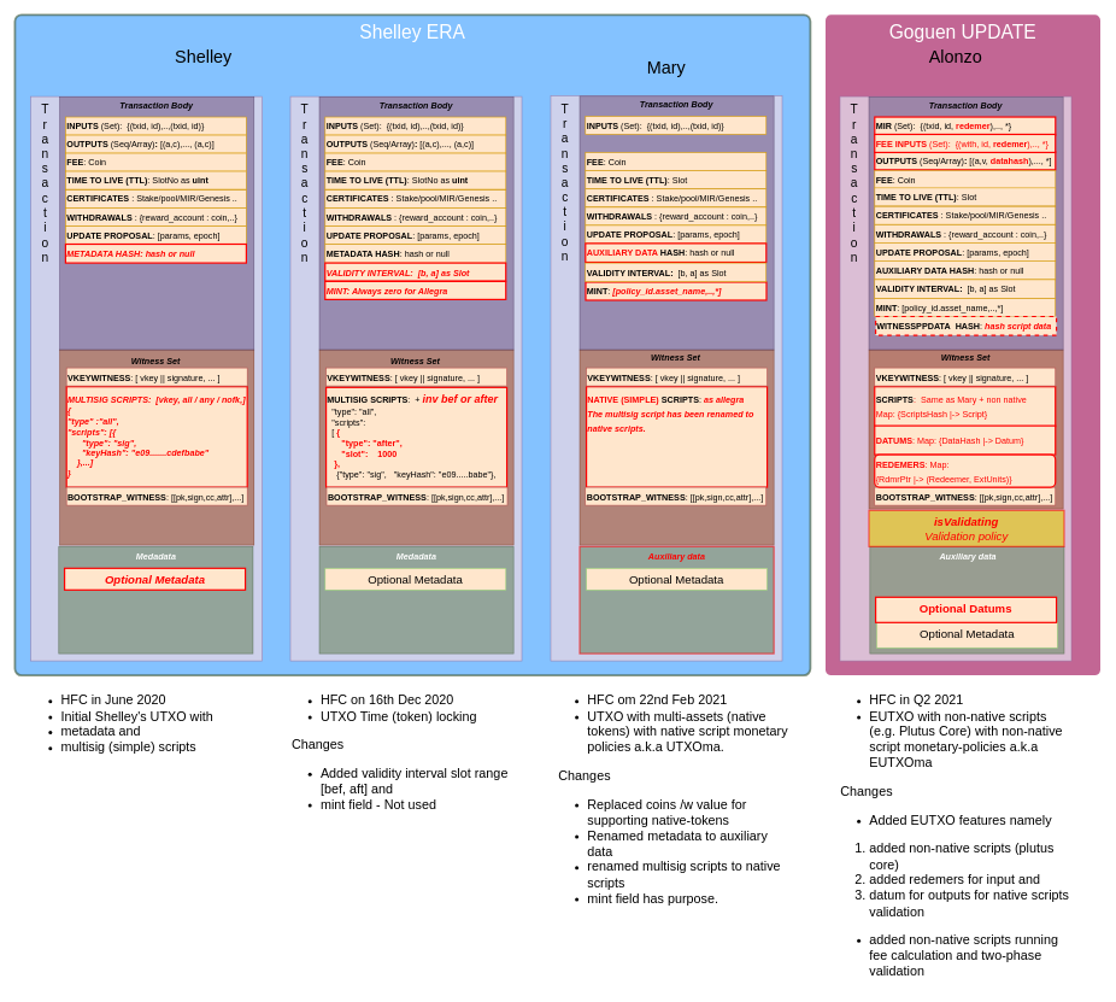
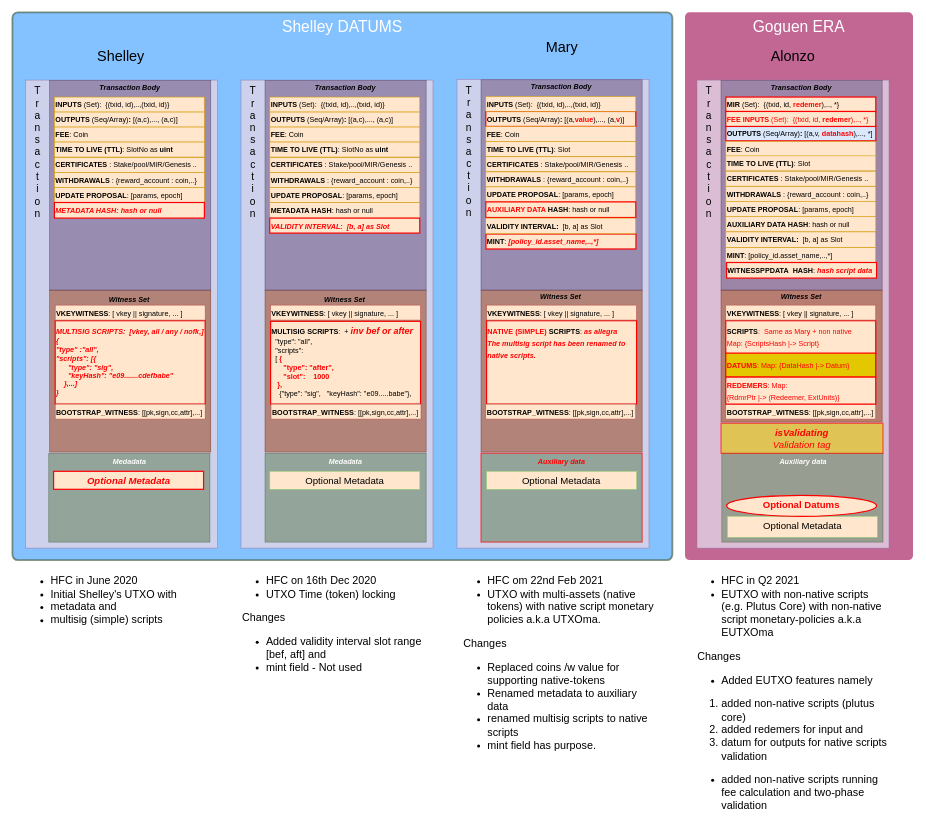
- <mxCell id="3" value="&lt;font style=&quot;font-size: 26px&quot;&gt;Shelley ERA&lt;/font&gt;" style="rounded=1;whiteSpace=wrap;html=1;shadow=0;labelBackgroundColor=none;strokeColor=#3A5431;strokeWidth=3;fontFamily=Helvetica;fontSize=14;align=center;spacing=5;fontStyle=0;arcSize=1;perimeterSpacing=2;verticalAlign=top;opacity=60;fontColor=#ffffff;fillColor=#3399FF;" parent="1" vertex="1"><mxGeometry x="20" y="20" width="1100" height="913" as="geometry" /></mxCell>
+ <mxCell id="3" value="&lt;font style=&quot;font-size: 26px&quot;&gt;Shelley DATUMS&lt;/font&gt;" style="rounded=1;whiteSpace=wrap;html=1;shadow=0;labelBackgroundColor=none;strokeColor=#3A5431;strokeWidth=3;fontFamily=Helvetica;fontSize=14;align=center;spacing=5;fontStyle=0;arcSize=1;perimeterSpacing=2;verticalAlign=top;opacity=60;fontColor=#ffffff;fillColor=#3399FF;" parent="1" vertex="1"><mxGeometry x="20" y="20" width="1100" height="913" as="geometry" /></mxCell>
- <mxCell id="2" value="&lt;font style=&quot;font-size: 26px&quot;&gt;Goguen UPDATE&lt;/font&gt;" style="rounded=1;whiteSpace=wrap;html=1;shadow=0;labelBackgroundColor=none;strokeColor=none;strokeWidth=3;fontFamily=Helvetica;fontSize=14;align=center;spacing=5;fontStyle=0;arcSize=2;perimeterSpacing=2;verticalAlign=top;opacity=60;fillColor=#99004D;fontColor=#FFFFFF;" parent="1" vertex="1"><mxGeometry x="1141" y="20" width="380" height="913" as="geometry" /></mxCell>
+ <mxCell id="2" value="&lt;font style=&quot;font-size: 26px&quot;&gt;Goguen ERA&lt;/font&gt;" style="rounded=1;whiteSpace=wrap;html=1;shadow=0;labelBackgroundColor=none;strokeColor=none;strokeWidth=3;fontFamily=Helvetica;fontSize=14;align=center;spacing=5;fontStyle=0;arcSize=2;perimeterSpacing=2;verticalAlign=top;opacity=60;fillColor=#99004D;fontColor=#FFFFFF;" parent="1" vertex="1"><mxGeometry x="1141" y="20" width="380" height="913" as="geometry" /></mxCell>
- <mxCell id="23" value="Shelley" style="text;html=1;strokeColor=none;fillColor=none;align=center;verticalAlign=middle;whiteSpace=wrap;rounded=0;fontSize=24;" parent="1" vertex="1"><mxGeometry x="121" y="48" width="320" height="60" as="geometry" /></mxCell>
+ <mxCell id="23" value="Shelley" style="text;html=1;strokeColor=none;fillColor=none;align=center;verticalAlign=middle;whiteSpace=wrap;rounded=0;fontSize=24;" parent="1" vertex="1"><mxGeometry x="41" y="63" width="320" height="60" as="geometry" /></mxCell>
- <mxCell id="89" value="Alonzo" style="text;html=1;strokeColor=none;fillColor=none;align=center;verticalAlign=middle;whiteSpace=wrap;rounded=0;fontSize=24;" parent="1" vertex="1"><mxGeometry x="1161" y="48" width="320" height="60" as="geometry" /></mxCell>
+ <mxCell id="89" value="Alonzo" style="text;html=1;strokeColor=none;fillColor=none;align=center;verticalAlign=middle;whiteSpace=wrap;rounded=0;fontSize=24;" parent="1" vertex="1"><mxGeometry x="1161" y="63" width="320" height="60" as="geometry" /></mxCell>
- <mxCell id="88" value="Mary" style="text;html=1;strokeColor=none;fillColor=none;align=center;verticalAlign=middle;whiteSpace=wrap;rounded=0;fontSize=24;" parent="1" vertex="1"><mxGeometry x="761" y="63" width="320" height="60" as="geometry" /></mxCell>
+ <mxCell id="88" value="Mary" style="text;html=1;strokeColor=none;fillColor=none;align=center;verticalAlign=middle;whiteSpace=wrap;rounded=0;fontSize=24;" parent="1" vertex="1"><mxGeometry x="776" y="48" width="320" height="60" as="geometry" /></mxCell>
+ <mxCell id="45" value="&lt;b style=&quot;font-size: 12px&quot;&gt;OUTPUTS&amp;nbsp;&lt;/b&gt;&lt;span style=&quot;font-size: 12px&quot;&gt;(Seq/Array)&lt;/span&gt;&lt;b style=&quot;font-size: 12px&quot;&gt;:&lt;/b&gt;&lt;span style=&quot;font-size: 12px&quot;&gt;&amp;nbsp;[(a,&lt;b&gt;&lt;font color=&quot;#ff0000&quot;&gt;value&lt;/font&gt;&lt;/b&gt;),..., (a,&lt;b&gt;&lt;font color=&quot;#ff0000&quot;&gt;v&lt;/font&gt;&lt;/b&gt;)]&lt;/span&gt;" style="rounded=0;whiteSpace=wrap;html=1;fontSize=17;align=left;imageHeight=24;fillColor=#FFE6CC;strokeColor=#FF0000;strokeWidth=2;" parent="1" vertex="1"><mxGeometry x="809" y="185.25" width="250" height="25" as="geometry" /></mxCell>
- <mxCell id="96" value="&lt;font style=&quot;font-size: 12px&quot;&gt;&lt;b&gt;FEE INPUTS&lt;/b&gt; (Set):&amp;nbsp; {(with, id, &lt;b&gt;&lt;font&gt;redemer&lt;/font&gt;&lt;/b&gt;),.., *}&lt;/font&gt;" style="rounded=0;whiteSpace=wrap;html=1;fontSize=17;align=left;imageHeight=24;fillColor=#FFE6CC;strokeColor=#FF0000;strokeWidth=2;fontColor=#FF0000;" parent="1" vertex="1"><mxGeometry x="1208.9" y="185.25" width="250" height="25" as="geometry" /></mxCell>
+ <mxCell id="96" value="&lt;font style=&quot;font-size: 12px&quot;&gt;&lt;b&gt;FEE INPUTS&lt;/b&gt; (Set):&amp;nbsp; {(txid, id, &lt;b&gt;&lt;font&gt;redemer&lt;/font&gt;&lt;/b&gt;),.., *}&lt;/font&gt;" style="rounded=0;whiteSpace=wrap;html=1;fontSize=17;align=left;imageHeight=24;fillColor=#FFE6CC;strokeColor=#FF0000;strokeWidth=2;fontColor=#FF0000;" parent="1" vertex="1"><mxGeometry x="1208.9" y="185.25" width="250" height="25" as="geometry" /></mxCell>
- <mxCell id="63" value="&lt;b style=&quot;font-size: 12px&quot;&gt;OUTPUTS&amp;nbsp;&lt;/b&gt;&lt;span style=&quot;font-size: 12px&quot;&gt;(Seq/Array)&lt;/span&gt;&lt;b style=&quot;font-size: 12px&quot;&gt;:&lt;/b&gt;&lt;span style=&quot;font-size: 12px&quot;&gt;&amp;nbsp;[(a,v,&lt;b style=&quot;color: rgb(255 , 255 , 0)&quot;&gt; &lt;/b&gt;&lt;b&gt;&lt;font color=&quot;#ff0000&quot;&gt;datahash&lt;/font&gt;&lt;/b&gt;),..., *]&lt;/span&gt;" style="rounded=0;whiteSpace=wrap;html=1;fontSize=17;align=left;imageHeight=24;fillColor=#FFE6CC;strokeColor=#FF0000;strokeWidth=2;" parent="1" vertex="1"><mxGeometry x="1209" y="209.25" width="250" height="25" as="geometry" /></mxCell>
+ <mxCell id="63" value="&lt;b style=&quot;font-size: 12px&quot;&gt;OUTPUTS&amp;nbsp;&lt;/b&gt;&lt;span style=&quot;font-size: 12px&quot;&gt;(Seq/Array)&lt;/span&gt;&lt;b style=&quot;font-size: 12px&quot;&gt;:&lt;/b&gt;&lt;span style=&quot;font-size: 12px&quot;&gt;&amp;nbsp;[(a,v,&lt;b style=&quot;color: rgb(255 , 255 , 0)&quot;&gt; &lt;/b&gt;&lt;b&gt;&lt;font color=&quot;#ff0000&quot;&gt;datahash&lt;/font&gt;&lt;/b&gt;),..., *]&lt;/span&gt;" style="rounded=0;whiteSpace=wrap;html=1;fontSize=17;align=left;imageHeight=24;fillColor=#dae8fc;strokeColor=#FF0000;strokeWidth=2;" parent="1" vertex="1"><mxGeometry x="1209" y="209.25" width="250" height="25" as="geometry" /></mxCell>
- <mxCell id="78" value="&lt;span style=&quot;font-size: 12px&quot;&gt;&lt;span&gt;MINT&lt;/span&gt;: Always zero for Allegra&lt;/span&gt;" style="rounded=0;whiteSpace=wrap;html=1;fontSize=17;align=left;imageHeight=24;fillColor=#FFE6CC;fontColor=#FF0000;fontStyle=3;strokeColor=#FF0000;strokeWidth=2;" parent="1" vertex="1"><mxGeometry x="448.9" y="388.5" width="250" height="25" as="geometry" /></mxCell>
- <mxCell id="90" value="&lt;font style=&quot;font-size: 12px&quot;&gt;&lt;b&gt;WITNESSPPDATA&amp;nbsp; HASH&lt;/b&gt;:&lt;i&gt;&lt;b&gt;&lt;font color=&quot;#ffff00&quot;&gt; &lt;/font&gt;&lt;font color=&quot;#ff0000&quot;&gt;hash script data&lt;/font&gt;&lt;/b&gt;&lt;/i&gt;&lt;/font&gt;" style="rounded=0;whiteSpace=wrap;html=1;fontSize=17;align=left;imageHeight=24;fillColor=#FFE6CC;strokeColor=#FF0000;strokeWidth=2;dashed=1;" parent="1" vertex="1"><mxGeometry x="1210.3" y="437" width="250" height="26" as="geometry" /></mxCell>
+ <mxCell id="90" value="&lt;font style=&quot;font-size: 12px&quot;&gt;&lt;b&gt;WITNESSPPDATA&amp;nbsp; HASH&lt;/b&gt;:&lt;i&gt;&lt;b&gt;&lt;font color=&quot;#ffff00&quot;&gt; &lt;/font&gt;&lt;font color=&quot;#ff0000&quot;&gt;hash script data&lt;/font&gt;&lt;/b&gt;&lt;/i&gt;&lt;/font&gt;" style="rounded=0;whiteSpace=wrap;html=1;fontSize=17;align=left;imageHeight=24;fillColor=#FFE6CC;strokeColor=#FF0000;strokeWidth=2;" parent="1" vertex="1"><mxGeometry x="1210.3" y="437" width="250" height="26" as="geometry" /></mxCell>
- <mxCell id="94" value="&lt;font style=&quot;font-size: 12px&quot;&gt;&lt;b&gt;DATUMS&lt;/b&gt;: Map: {DataHash |-&amp;gt; Datum}&lt;br&gt;&lt;/font&gt;" style="rounded=0;whiteSpace=wrap;html=1;fontSize=17;align=left;verticalAlign=middle;fillColor=#FFE6CC;strokeColor=#FF0000;strokeWidth=2;fontColor=#FF0000;" parent="1" vertex="1"><mxGeometry x="1208.92" y="588" width="250" height="40" as="geometry" /></mxCell>
+ <mxCell id="94" value="&lt;font style=&quot;font-size: 12px&quot;&gt;&lt;b&gt;DATUMS&lt;/b&gt;: Map: {DataHash |-&amp;gt; Datum}&lt;br&gt;&lt;/font&gt;" style="rounded=0;whiteSpace=wrap;html=1;fontSize=17;align=left;verticalAlign=middle;fillColor=#e3c800;strokeColor=#FF0000;strokeWidth=2;fontColor=#FF0000;" parent="1" vertex="1"><mxGeometry x="1208.92" y="588" width="250" height="40" as="geometry" /></mxCell>
- <mxCell id="95" value="&lt;font style=&quot;font-size: 12px&quot;&gt;&lt;b&gt;REDEMERS&lt;/b&gt;: Map: &lt;br&gt;{RdmrPtr |-&amp;gt; (Redeemer, ExtUnits)}&lt;/font&gt;" style="whiteSpace=wrap;html=1;fontSize=17;align=left;fillColor=#FFE6CC;strokeColor=#FF0000;strokeWidth=2;fontColor=#FF0000;rounded=1;" parent="1" vertex="1"><mxGeometry x="1208.9" y="628" width="250" height="45" as="geometry" /></mxCell>
+ <mxCell id="95" value="&lt;font style=&quot;font-size: 12px&quot;&gt;&lt;b&gt;REDEMERS&lt;/b&gt;: Map: &lt;br&gt;{RdmrPtr |-&amp;gt; (Redeemer, ExtUnits)}&lt;/font&gt;" style="rounded=0;whiteSpace=wrap;html=1;fontSize=17;align=left;fillColor=#FFE6CC;strokeColor=#FF0000;strokeWidth=2;fontColor=#FF0000;" parent="1" vertex="1"><mxGeometry x="1208.9" y="628" width="250" height="45" as="geometry" /></mxCell>
- <mxCell id="92" value="&lt;font style=&quot;font-size: 16px&quot;&gt;&lt;font color=&quot;#ff0000&quot;&gt;&lt;i&gt;&lt;b&gt;isValidating&lt;br&gt;&lt;/b&gt;Validation policy&lt;/i&gt;&lt;/font&gt;&lt;br&gt;&lt;/font&gt;" style="rounded=0;whiteSpace=wrap;html=1;fontSize=17;align=center;opacity=60;verticalAlign=top;fillColor=#e3c800;fontColor=#ffffff;strokeColor=#FF0000;strokeWidth=2;" parent="1" vertex="1"><mxGeometry x="1201" y="705" width="270" height="50" as="geometry" /></mxCell>
+ <mxCell id="92" value="&lt;font style=&quot;font-size: 16px&quot;&gt;&lt;font color=&quot;#ff0000&quot;&gt;&lt;i&gt;&lt;b&gt;isValidating&lt;br&gt;&lt;/b&gt;Validation tag&lt;/i&gt;&lt;/font&gt;&lt;br&gt;&lt;/font&gt;" style="rounded=0;whiteSpace=wrap;html=1;fontSize=17;align=center;opacity=60;verticalAlign=top;fillColor=#e3c800;fontColor=#ffffff;strokeColor=#FF0000;strokeWidth=2;" parent="1" vertex="1"><mxGeometry x="1201" y="705" width="270" height="50" as="geometry" /></mxCell>
- <mxCell id="91" value="&lt;font style=&quot;font-size: 16px&quot;&gt;Optional Datums&lt;br&gt;&lt;/font&gt;" style="rounded=0;whiteSpace=wrap;html=1;fontSize=17;align=center;verticalAlign=top;fontStyle=1;fillColor=#FFE6CC;fontColor=#FF0000;strokeWidth=2;strokeColor=#FF0000;" parent="1" vertex="1"><mxGeometry x="1210.3" y="825" width="250" height="35" as="geometry" /></mxCell>
+ <mxCell id="91" value="&lt;font style=&quot;font-size: 16px&quot;&gt;Optional Datums&lt;br&gt;&lt;/font&gt;" style="ellipse;whiteSpace=wrap;html=1;fontSize=17;align=center;verticalAlign=top;fontStyle=1;fillColor=#FFE6CC;fontColor=#FF0000;strokeWidth=2;strokeColor=#FF0000;" parent="1" vertex="1"><mxGeometry x="1210.3" y="825" width="250" height="35" as="geometry" /></mxCell>
